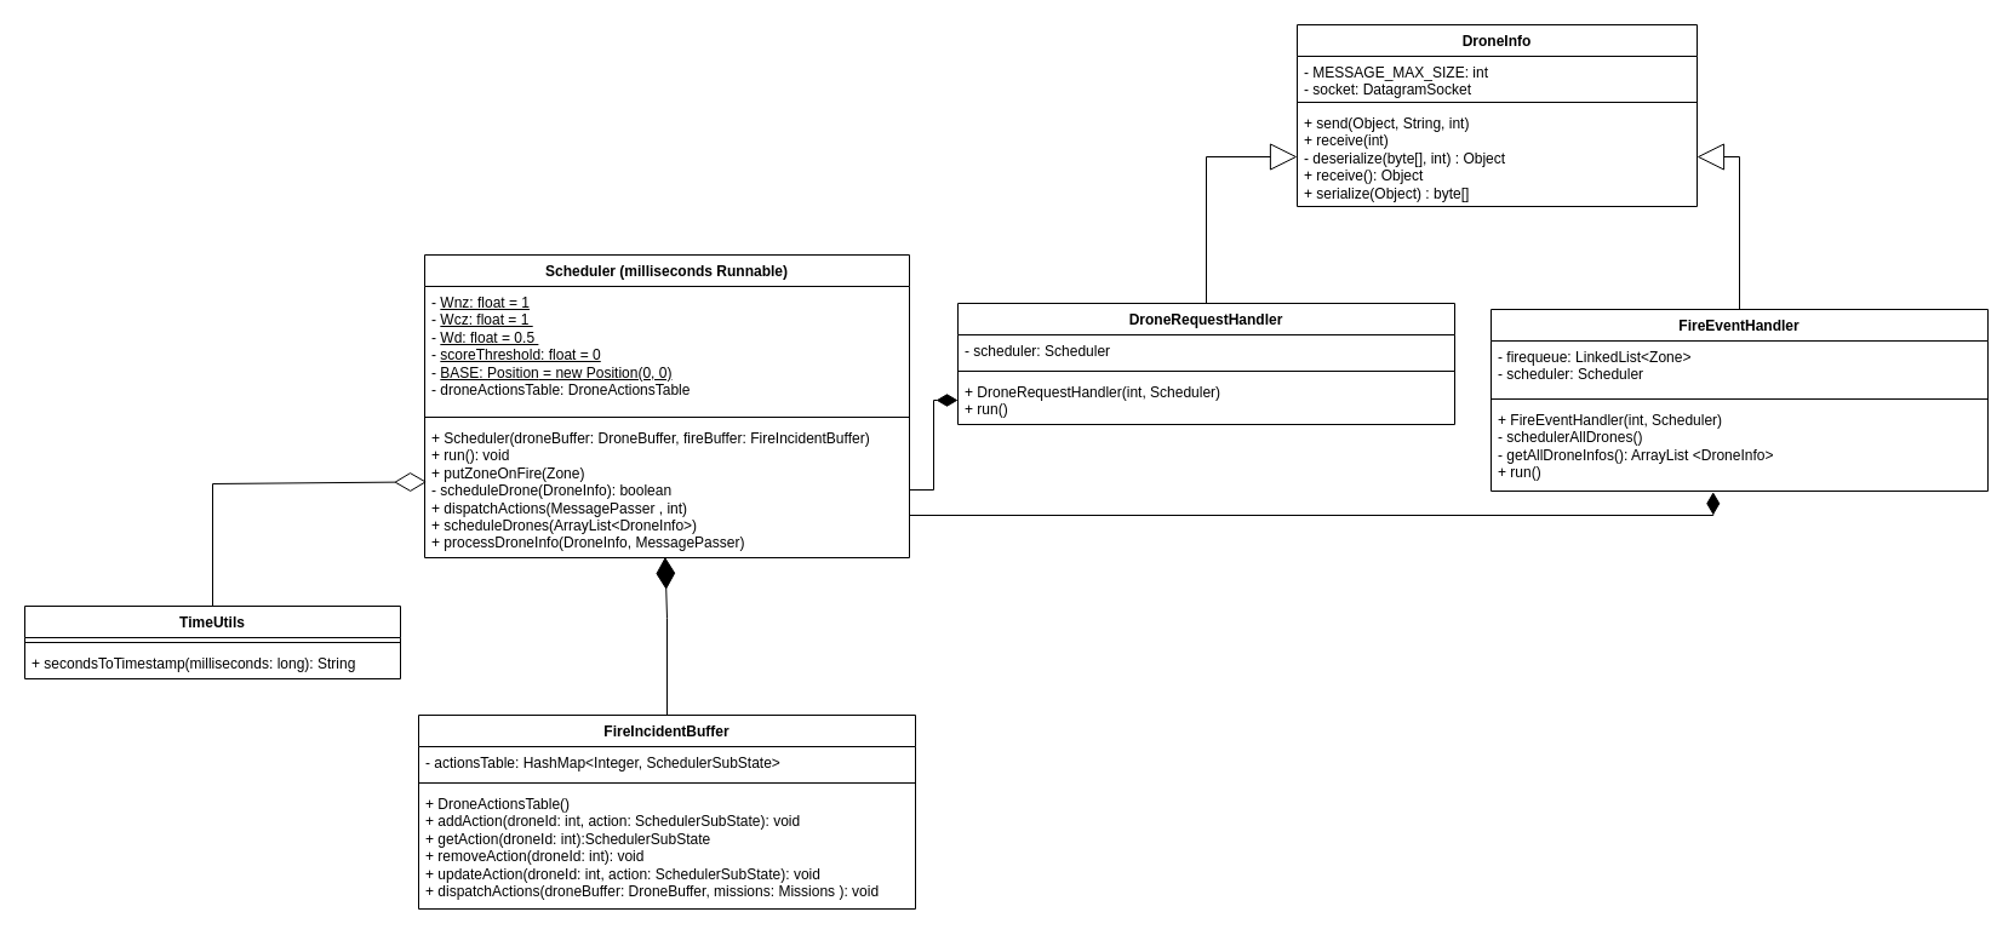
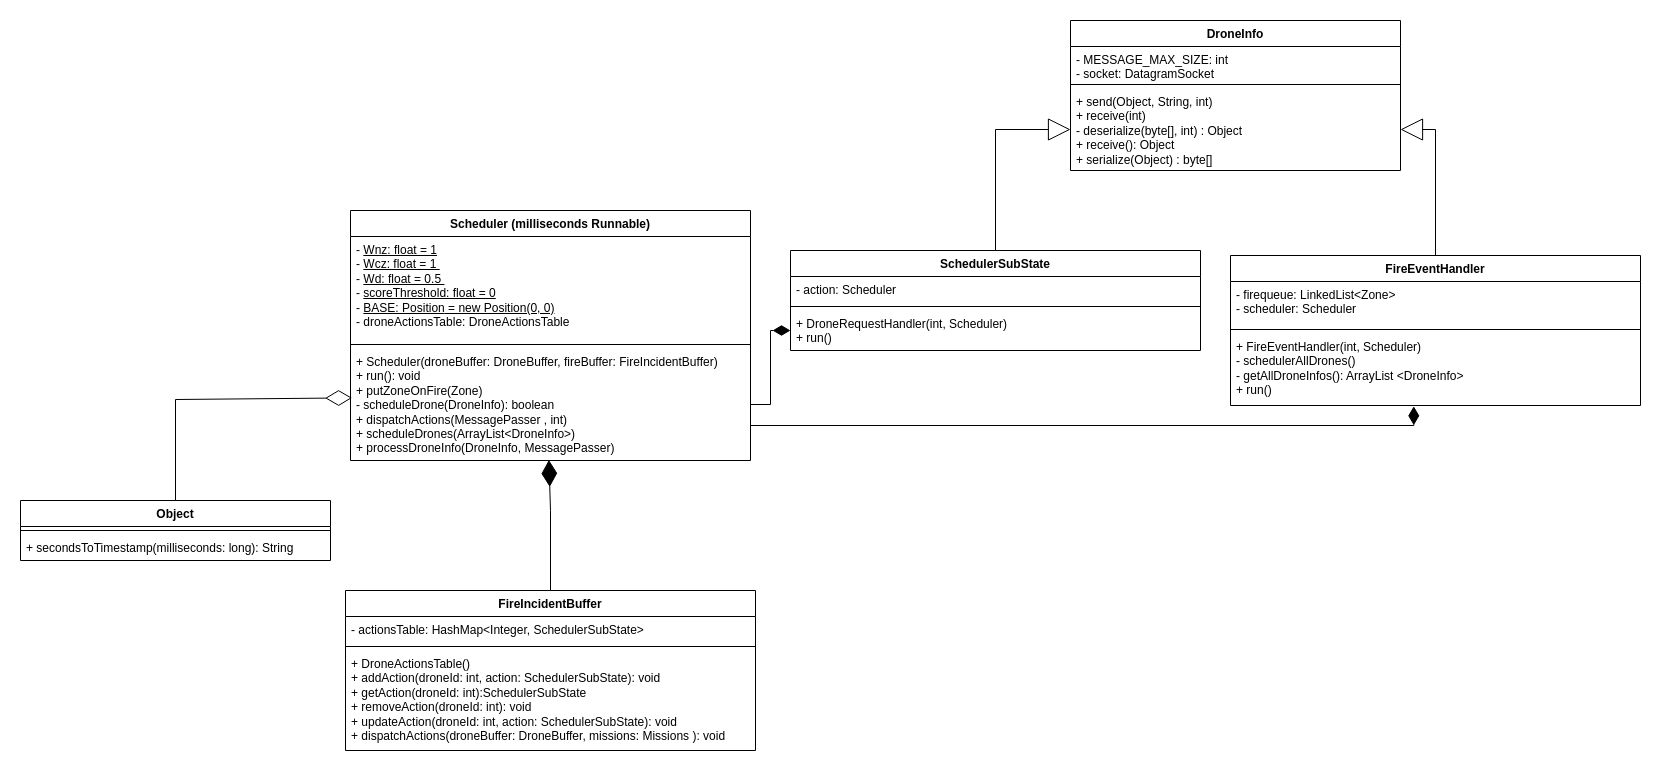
- <mxCell id="20" value="DroneRequestHandler" style="swimlane;fontStyle=1;align=center;verticalAlign=top;childLayout=stackLayout;horizontal=1;startSize=26;horizontalStack=0;resizeParent=1;resizeParentMax=0;resizeLast=0;collapsible=1;marginBottom=0;whiteSpace=wrap;html=1;" vertex="1" parent="1"><mxGeometry x="790" y="250" width="410" height="100" as="geometry" /></mxCell>
+ <mxCell id="20" value="SchedulerSubState" style="swimlane;fontStyle=1;align=center;verticalAlign=top;childLayout=stackLayout;horizontal=1;startSize=26;horizontalStack=0;resizeParent=1;resizeParentMax=0;resizeLast=0;collapsible=1;marginBottom=0;whiteSpace=wrap;html=1;" vertex="1" parent="1"><mxGeometry x="790" y="250" width="410" height="100" as="geometry" /></mxCell>
- <mxCell id="21" value="- scheduler: Scheduler" style="text;strokeColor=none;fillColor=none;align=left;verticalAlign=top;spacingLeft=4;spacingRight=4;overflow=hidden;rotatable=0;points=[[0,0.5],[1,0.5]];portConstraint=eastwest;whiteSpace=wrap;html=1;" vertex="1" parent="20"><mxGeometry y="26" width="410" height="26" as="geometry" /></mxCell>
+ <mxCell id="21" value="- action: Scheduler" style="text;strokeColor=none;fillColor=none;align=left;verticalAlign=top;spacingLeft=4;spacingRight=4;overflow=hidden;rotatable=0;points=[[0,0.5],[1,0.5]];portConstraint=eastwest;whiteSpace=wrap;html=1;" vertex="1" parent="20"><mxGeometry y="26" width="410" height="26" as="geometry" /></mxCell>
- <mxCell id="11" value="TimeUtils&lt;div&gt;&lt;br&gt;&lt;/div&gt;" style="swimlane;fontStyle=1;align=center;verticalAlign=top;childLayout=stackLayout;horizontal=1;startSize=26;horizontalStack=0;resizeParent=1;resizeParentMax=0;resizeLast=0;collapsible=1;marginBottom=0;whiteSpace=wrap;html=1;" parent="1" vertex="1"><mxGeometry x="20" y="500" width="310" height="60" as="geometry" /></mxCell>
+ <mxCell id="11" value="Object&lt;div&gt;&lt;br&gt;&lt;/div&gt;" style="swimlane;fontStyle=1;align=center;verticalAlign=top;childLayout=stackLayout;horizontal=1;startSize=26;horizontalStack=0;resizeParent=1;resizeParentMax=0;resizeLast=0;collapsible=1;marginBottom=0;whiteSpace=wrap;html=1;" parent="1" vertex="1"><mxGeometry x="20" y="500" width="310" height="60" as="geometry" /></mxCell>
